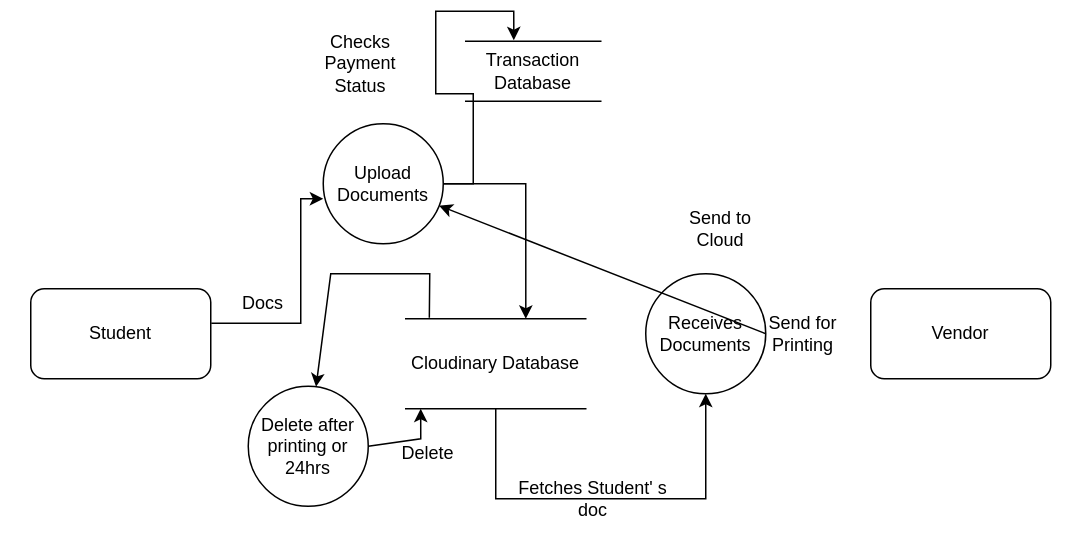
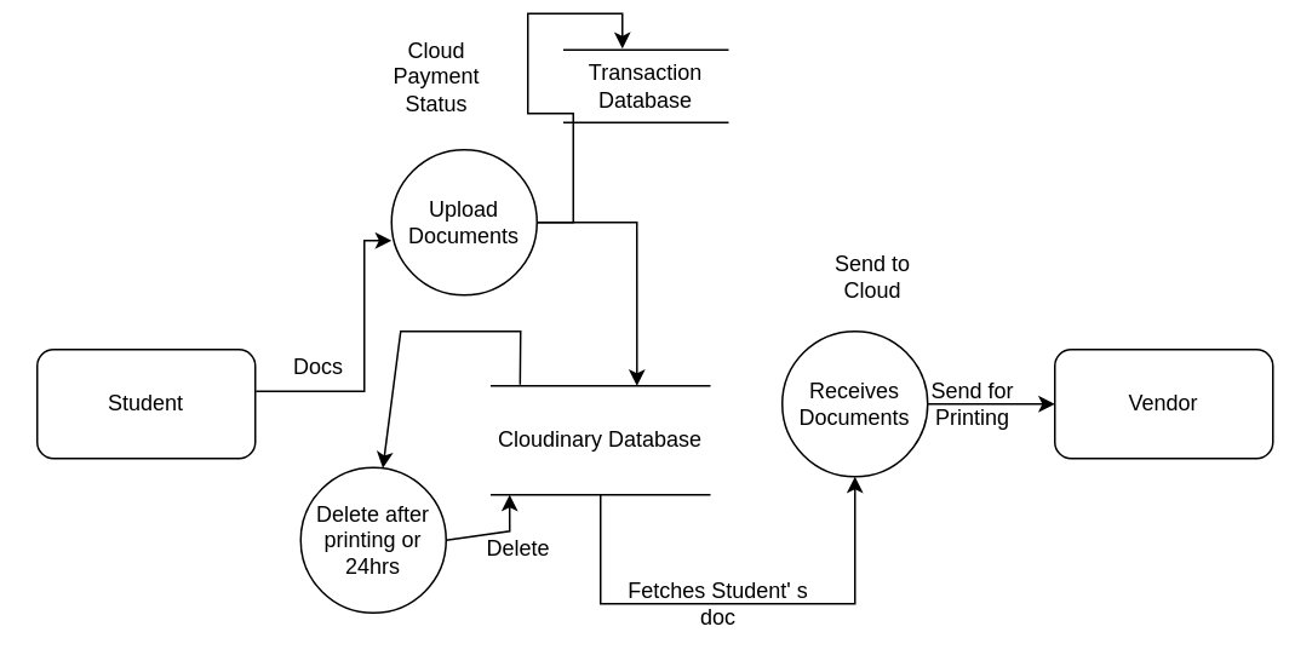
- <mxCell id="19" value="Checks Payment Status" style="text;html=1;align=center;verticalAlign=middle;whiteSpace=wrap;rounded=0;" vertex="1" parent="1"><mxGeometry x="210" y="20" width="60" height="30" as="geometry" /></mxCell>
+ <mxCell id="19" value="Cloud Payment Status" style="text;html=1;align=center;verticalAlign=middle;whiteSpace=wrap;rounded=0;" vertex="1" parent="1"><mxGeometry x="210" y="20" width="60" height="30" as="geometry" /></mxCell>
- <mxCell id="15" value="" style="endArrow=classic;html=1;rounded=0;exitX=1;exitY=0.5;exitDx=0;exitDy=0;" edge="1" parent="1" source="9" target="4"><mxGeometry width="50" height="50" relative="1" as="geometry"><mxPoint x="360" y="265" as="sourcePoint" /><mxPoint x="410" y="215" as="targetPoint" /></mxGeometry></mxCell>
+ <mxCell id="15" value="" style="endArrow=classic;html=1;rounded=0;exitX=1;exitY=0.5;exitDx=0;exitDy=0;entryX=0;entryY=0.5;entryDx=0;entryDy=0;" edge="1" parent="1" source="9" target="3"><mxGeometry width="50" height="50" relative="1" as="geometry"><mxPoint x="360" y="265" as="sourcePoint" /><mxPoint x="410" y="215" as="targetPoint" /></mxGeometry></mxCell>
